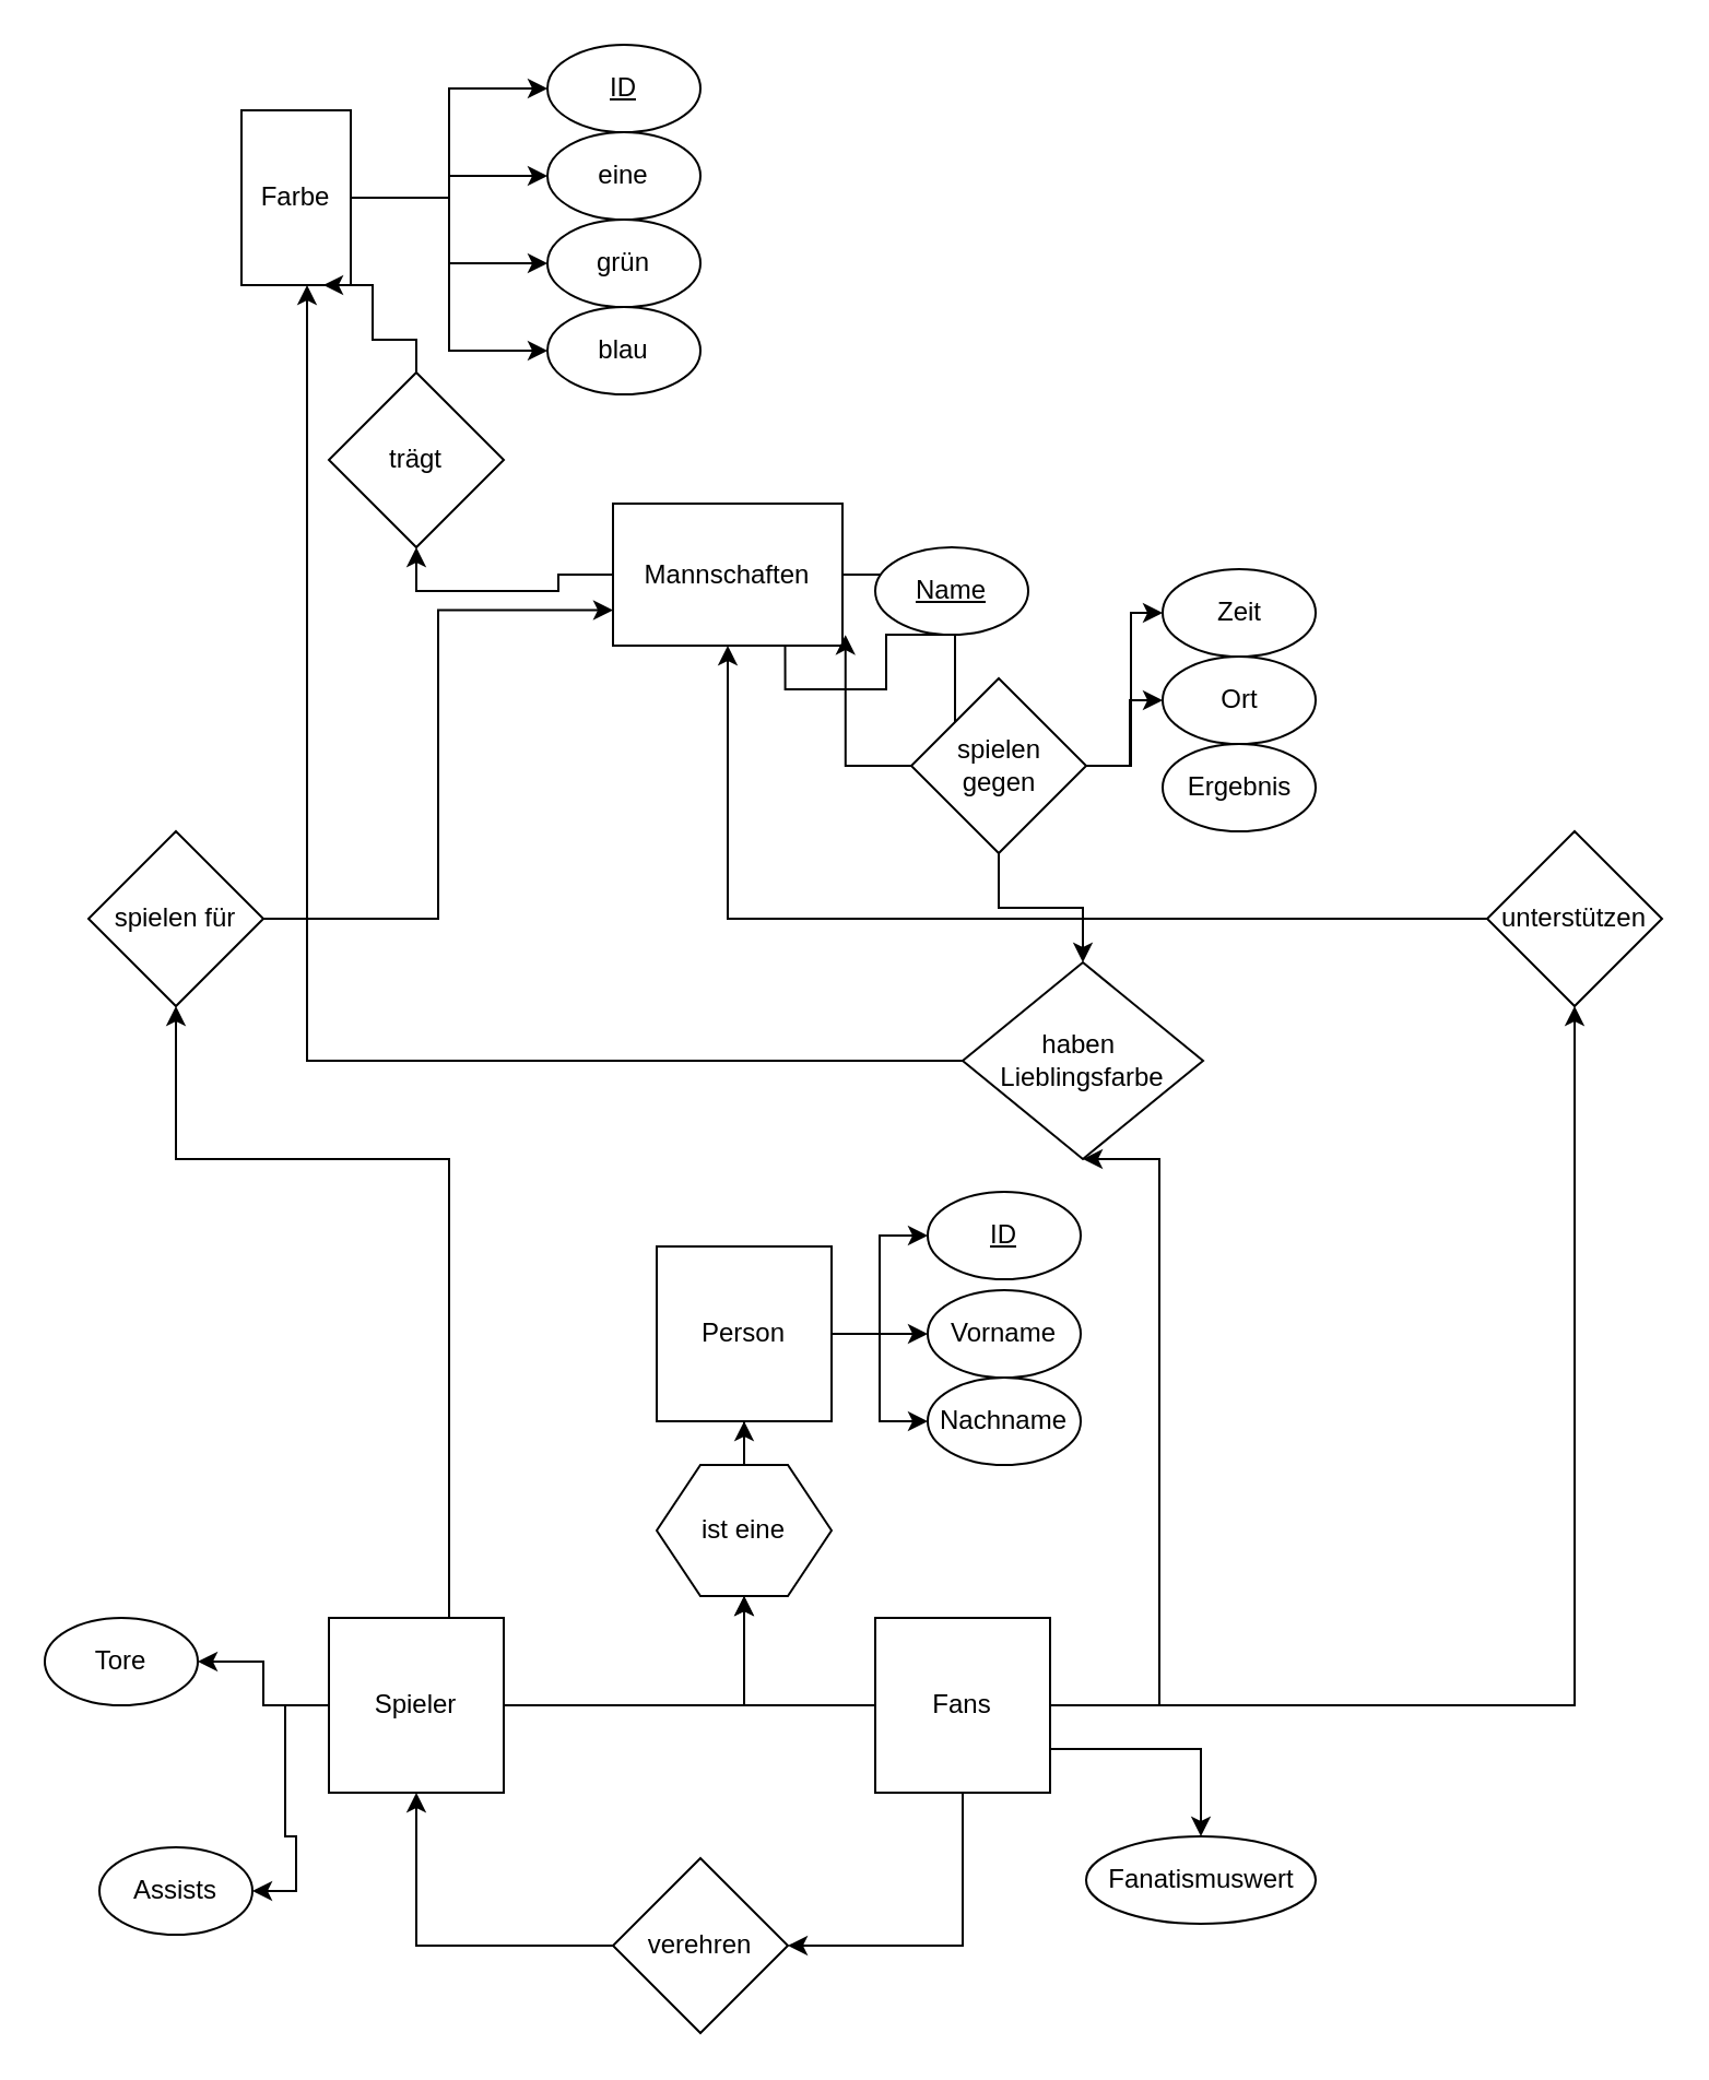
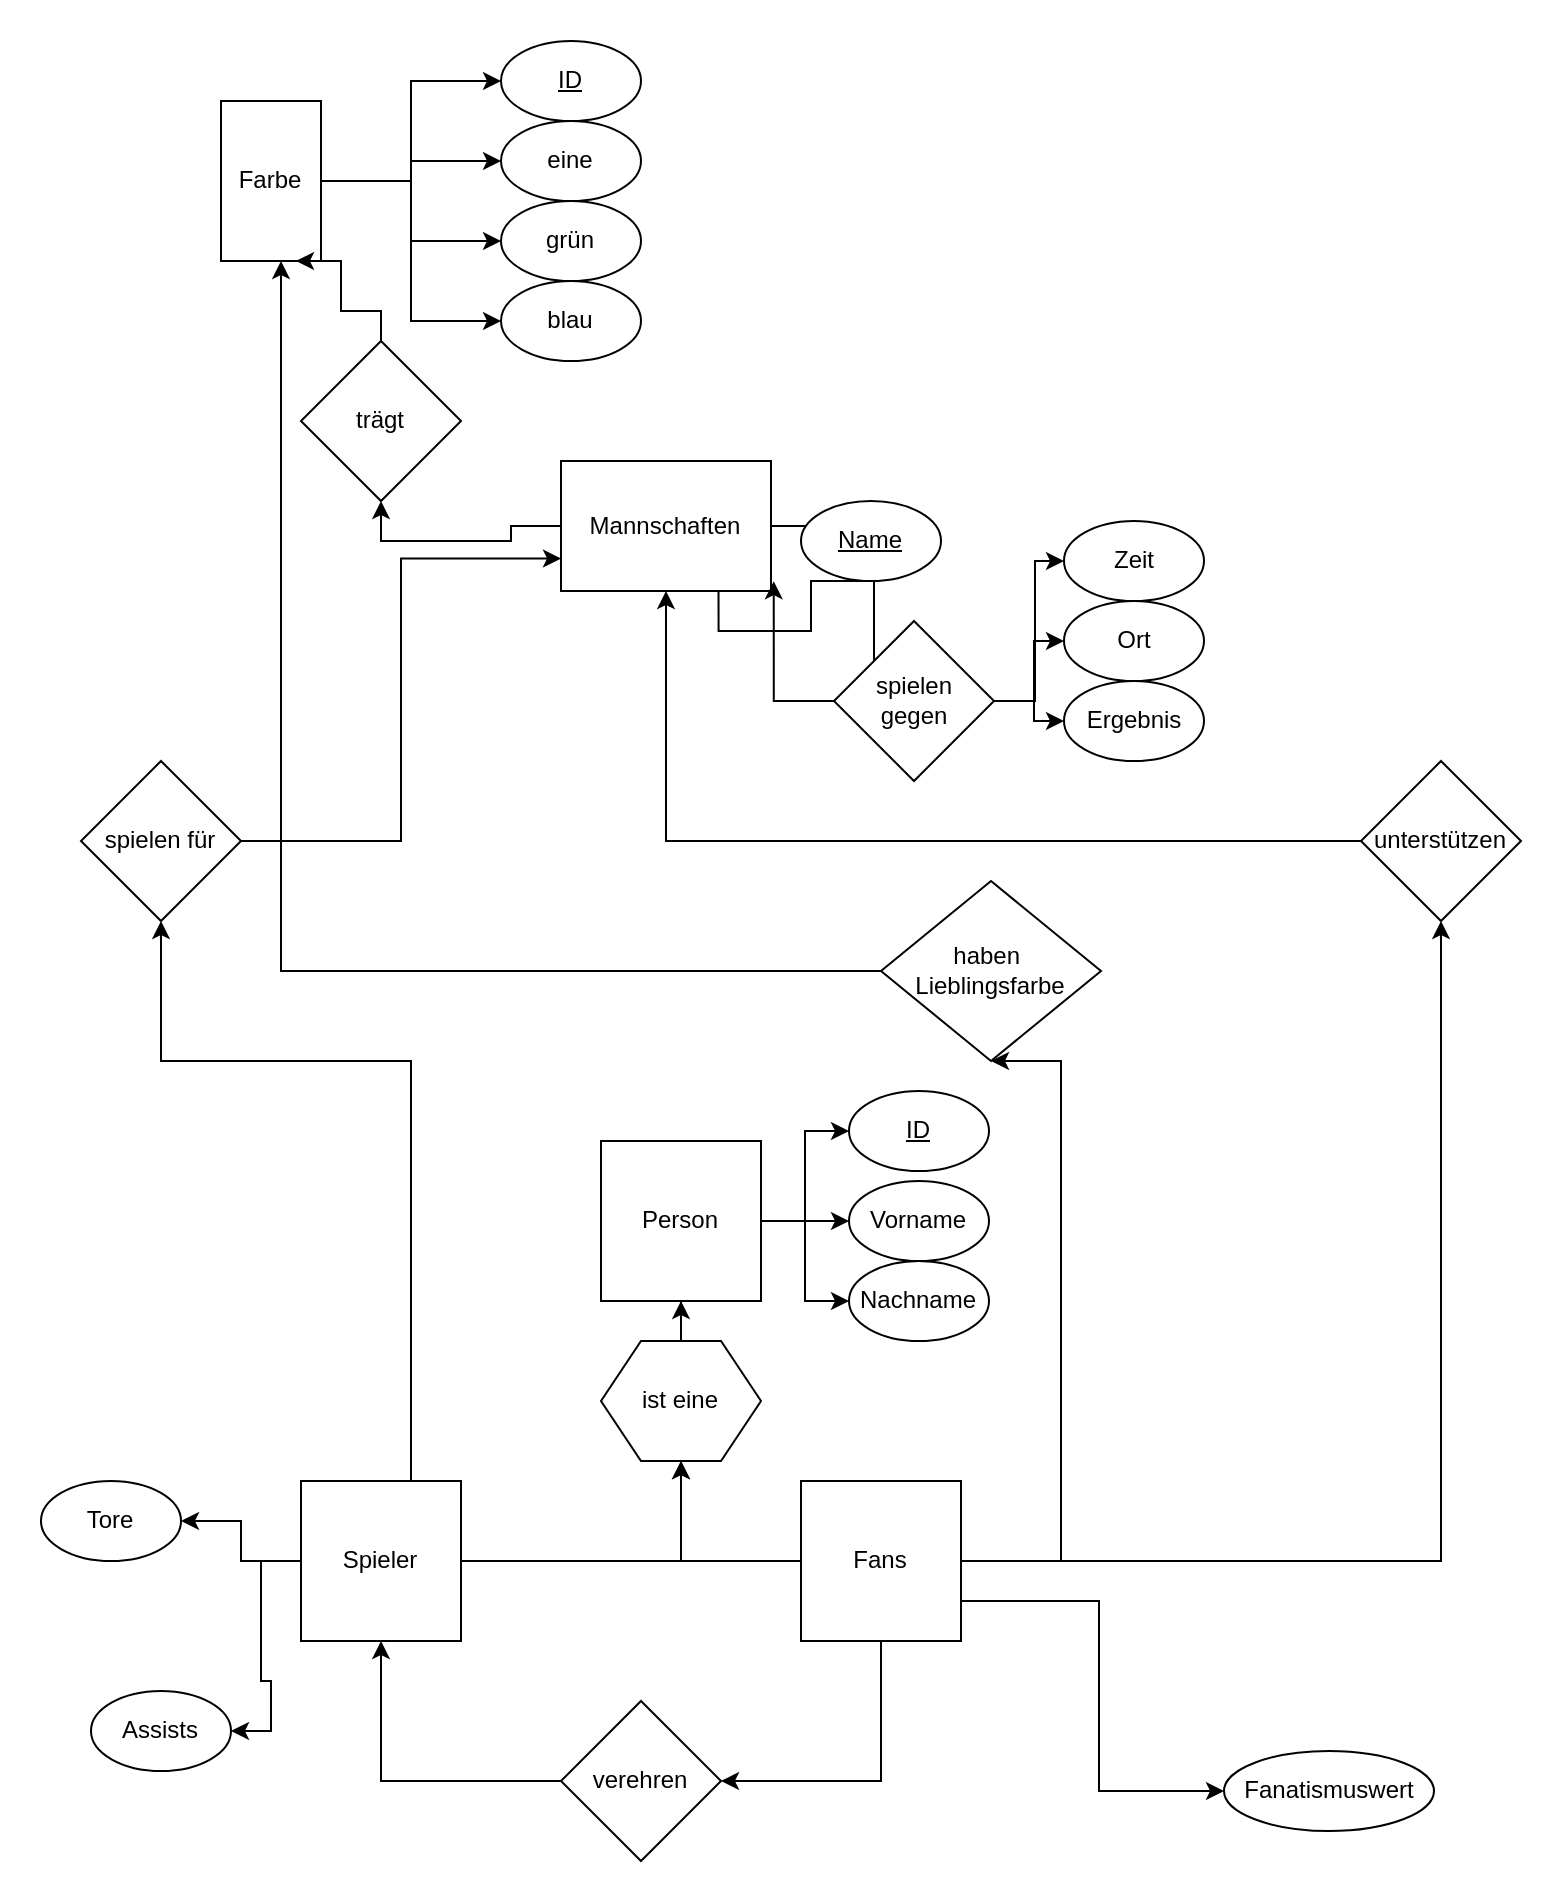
- <mxCell id="52" style="edgeStyle=orthogonalEdgeStyle;rounded=0;orthogonalLoop=1;jettySize=auto;html=1;" edge="1" parent="1" source="53" target="46"><mxGeometry relative="1" as="geometry" /></mxCell>
+ <mxCell id="52" style="edgeStyle=orthogonalEdgeStyle;rounded=0;orthogonalLoop=1;jettySize=auto;html=1;entryX=0;entryY=0.5;entryDx=0;entryDy=0;" edge="1" parent="1" source="53" target="54"><mxGeometry relative="1" as="geometry" /></mxCell>
- <mxCell id="44" value="Fanatismuswert&lt;br&gt;" style="ellipse;whiteSpace=wrap;html=1;" vertex="1" parent="1"><mxGeometry x="496.5" y="840" width="105" height="40" as="geometry" /></mxCell>
+ <mxCell id="44" value="Fanatismuswert&lt;br&gt;" style="ellipse;whiteSpace=wrap;html=1;" vertex="1" parent="1"><mxGeometry x="611.5" y="875" width="105" height="40" as="geometry" /></mxCell>
